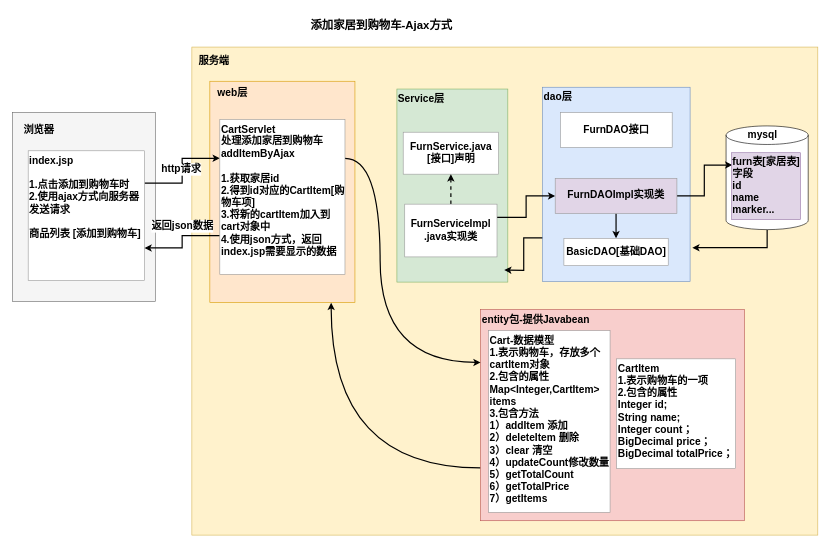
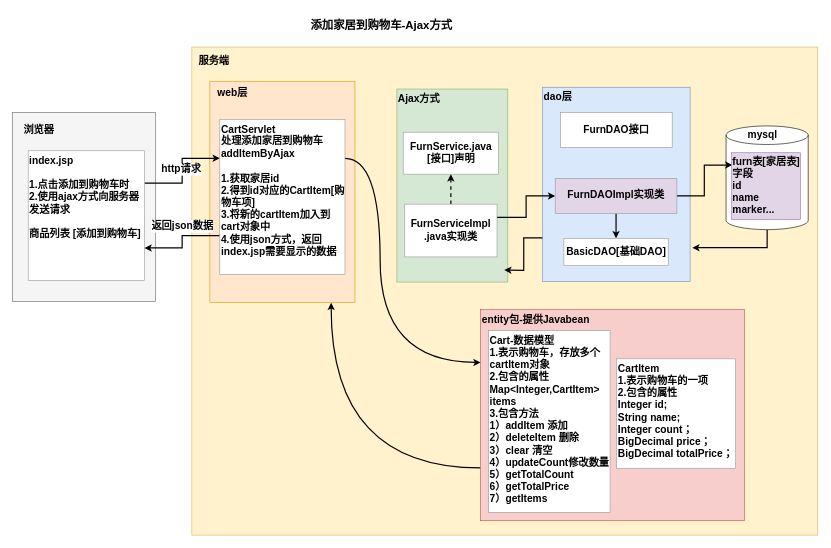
- <mxCell id="20" value="Service层" style="text;html=1;strokeColor=#82b366;fillColor=#d5e8d4;align=left;verticalAlign=top;whiteSpace=wrap;rounded=0;fontSize=17;fontStyle=1" parent="1" vertex="1"><mxGeometry x="661" y="148" width="185" height="322" as="geometry" /></mxCell>
+ <mxCell id="20" value="Ajax方式" style="text;html=1;strokeColor=#82b366;fillColor=#d5e8d4;align=left;verticalAlign=top;whiteSpace=wrap;rounded=0;fontSize=17;fontStyle=1" parent="1" vertex="1"><mxGeometry x="661" y="148" width="185" height="322" as="geometry" /></mxCell>
